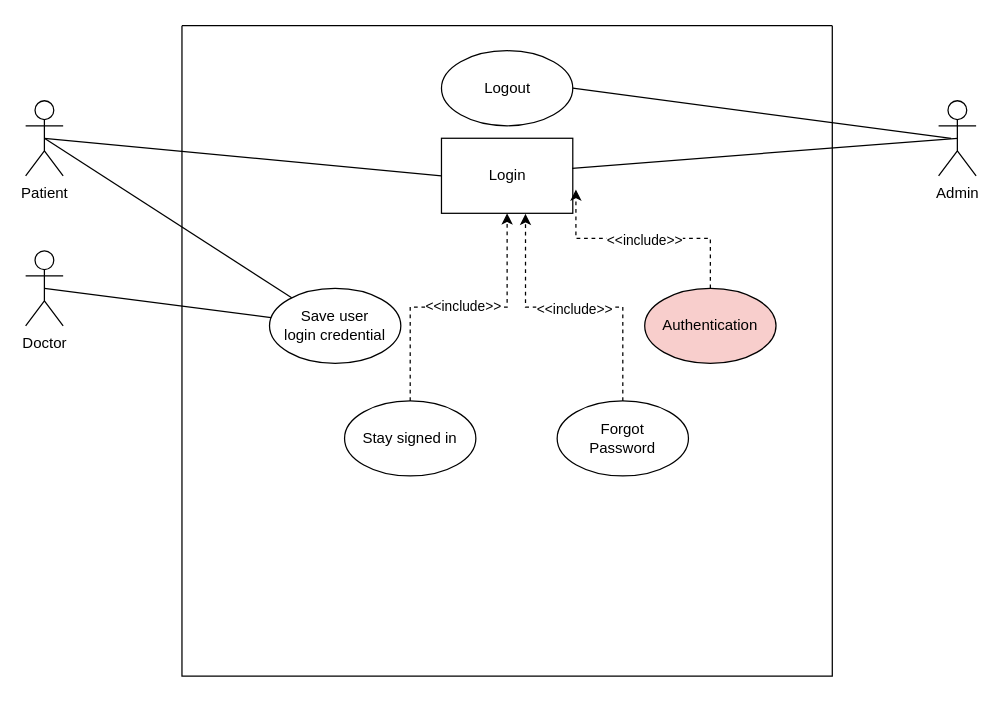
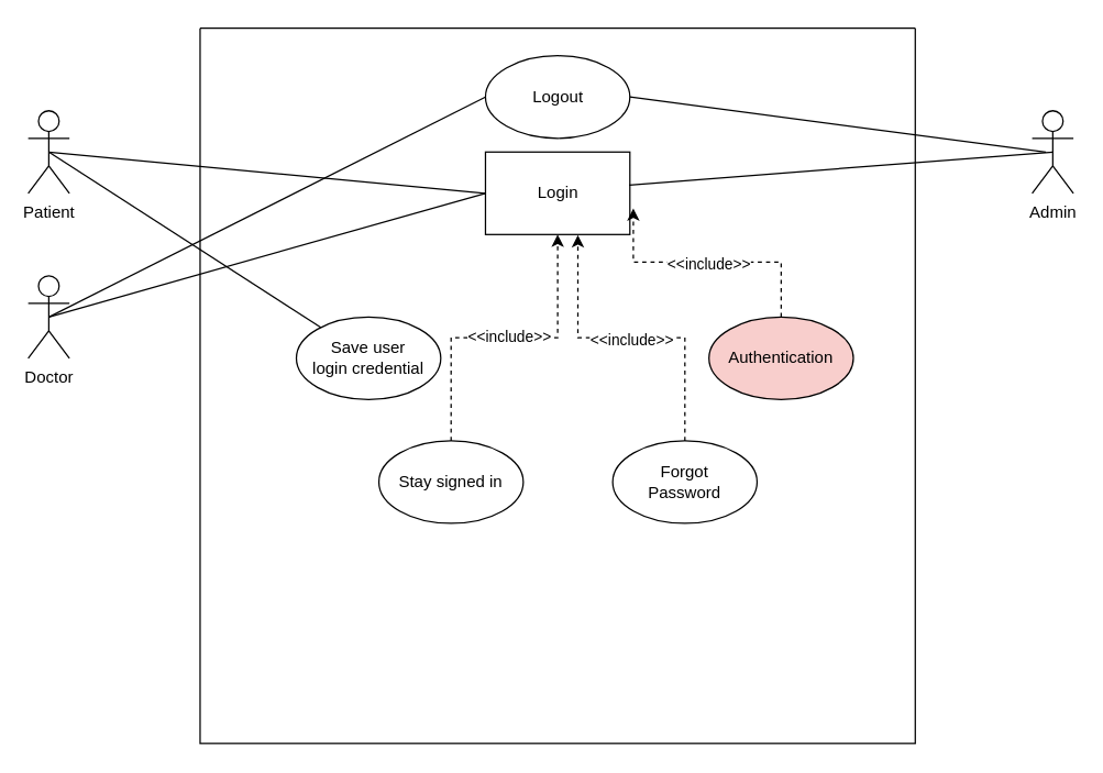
+ <mxCell id="21" value="" style="endArrow=none;html=1;rounded=0;exitX=0;exitY=0.5;exitDx=0;exitDy=0;entryX=0.5;entryY=0.5;entryDx=0;entryDy=0;entryPerimeter=0;" edge="1" parent="1" source="3" target="16"><mxGeometry width="50" height="50" relative="1" as="geometry"><mxPoint x="380" y="310" as="sourcePoint" /><mxPoint x="430" y="260" as="targetPoint" /></mxGeometry></mxCell>
- <mxCell id="19" value="" style="endArrow=none;html=1;rounded=0;exitX=0.5;exitY=0.5;exitDx=0;exitDy=0;exitPerimeter=0;" edge="1" parent="1" source="16" target="5"><mxGeometry width="50" height="50" relative="1" as="geometry"><mxPoint x="380" y="310" as="sourcePoint" /><mxPoint x="430" y="260" as="targetPoint" /></mxGeometry></mxCell>
+ <mxCell id="19" value="" style="endArrow=none;html=1;rounded=0;exitX=0.5;exitY=0.5;exitDx=0;exitDy=0;exitPerimeter=0;entryX=0;entryY=0.5;entryDx=0;entryDy=0;" edge="1" parent="1" source="16" target="4"><mxGeometry width="50" height="50" relative="1" as="geometry"><mxPoint x="380" y="310" as="sourcePoint" /><mxPoint x="430" y="260" as="targetPoint" /></mxGeometry></mxCell>
